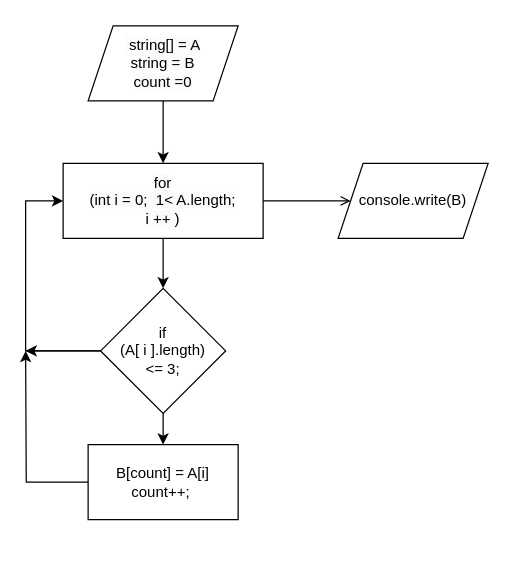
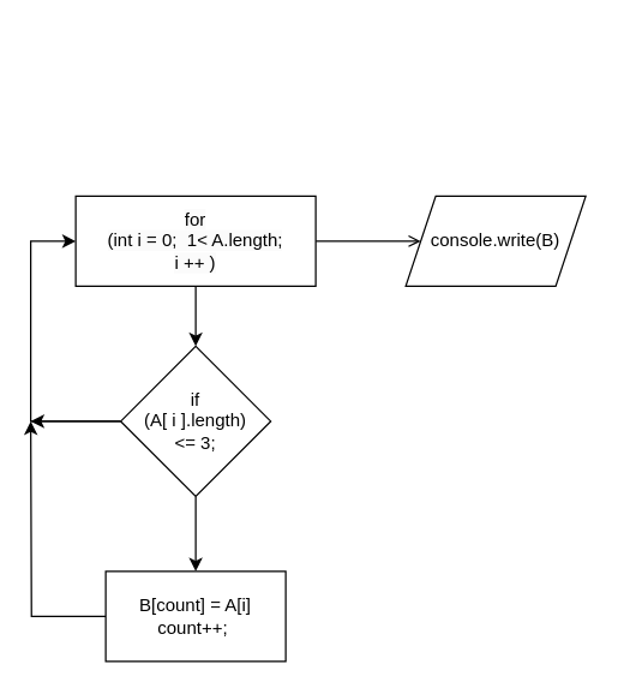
- <mxCell id="8" value="&lt;span style=&quot;caret-color: rgb(0, 0, 0); color: rgb(0, 0, 0); font-family: Helvetica; font-size: 12px; font-style: normal; font-variant-caps: normal; font-weight: 400; letter-spacing: normal; text-align: center; text-indent: 0px; text-transform: none; word-spacing: 0px; -webkit-text-stroke-width: 0px; background-color: rgb(251, 251, 251); text-decoration: none; float: none; display: inline !important;&quot;&gt;&amp;nbsp;string[] = A&lt;/span&gt;&lt;br style=&quot;border-color: var(--border-color); caret-color: rgb(0, 0, 0); color: rgb(0, 0, 0); font-family: Helvetica; font-size: 12px; font-style: normal; font-variant-caps: normal; font-weight: 400; letter-spacing: normal; text-align: center; text-indent: 0px; text-transform: none; word-spacing: 0px; -webkit-text-stroke-width: 0px; background-color: rgb(251, 251, 251); text-decoration: none;&quot;&gt;&lt;span style=&quot;caret-color: rgb(0, 0, 0); color: rgb(0, 0, 0); font-family: Helvetica; font-size: 12px; font-style: normal; font-variant-caps: normal; font-weight: 400; letter-spacing: normal; text-align: center; text-indent: 0px; text-transform: none; word-spacing: 0px; -webkit-text-stroke-width: 0px; background-color: rgb(251, 251, 251); text-decoration: none; float: none; display: inline !important;&quot;&gt;string = B&lt;/span&gt;&lt;br style=&quot;border-color: var(--border-color); caret-color: rgb(0, 0, 0); color: rgb(0, 0, 0); font-family: Helvetica; font-size: 12px; font-style: normal; font-variant-caps: normal; font-weight: 400; letter-spacing: normal; text-align: center; text-indent: 0px; text-transform: none; word-spacing: 0px; -webkit-text-stroke-width: 0px; background-color: rgb(251, 251, 251); text-decoration: none;&quot;&gt;&lt;span style=&quot;caret-color: rgb(0, 0, 0); color: rgb(0, 0, 0); font-family: Helvetica; font-size: 12px; font-style: normal; font-variant-caps: normal; font-weight: 400; letter-spacing: normal; text-align: center; text-indent: 0px; text-transform: none; word-spacing: 0px; -webkit-text-stroke-width: 0px; background-color: rgb(251, 251, 251); text-decoration: none; float: none; display: inline !important;&quot;&gt;count =0&lt;/span&gt;" style="shape=parallelogram;perimeter=parallelogramPerimeter;whiteSpace=wrap;html=1;fixedSize=1;" vertex="1" parent="1"><mxGeometry x="70" y="20" width="120" height="60" as="geometry" /></mxCell>
- <mxCell id="7" style="edgeStyle=orthogonalEdgeStyle;rounded=0;orthogonalLoop=1;jettySize=auto;html=1;entryX=0.5;entryY=0;entryDx=0;entryDy=0;" edge="1" parent="1" source="8" target="11"><mxGeometry relative="1" as="geometry" /></mxCell>
- <mxCell id="13" value="B[count] = A[i]&lt;br&gt;count++;&amp;nbsp;" style="rounded=0;whiteSpace=wrap;html=1;" vertex="1" parent="1"><mxGeometry x="70" y="355" width="120" height="60" as="geometry" /></mxCell>
+ <mxCell id="13" value="B[count] = A[i]&lt;br&gt;count++;&amp;nbsp;" style="rounded=0;whiteSpace=wrap;html=1;" vertex="1" parent="1"><mxGeometry x="70" y="380" width="120" height="60" as="geometry" /></mxCell>
